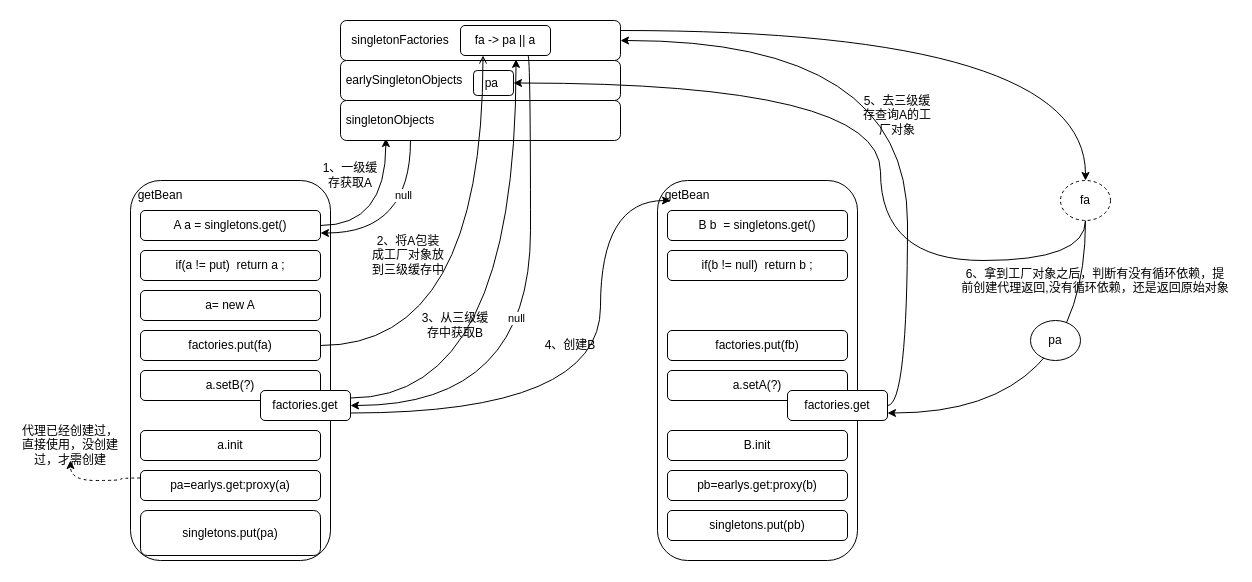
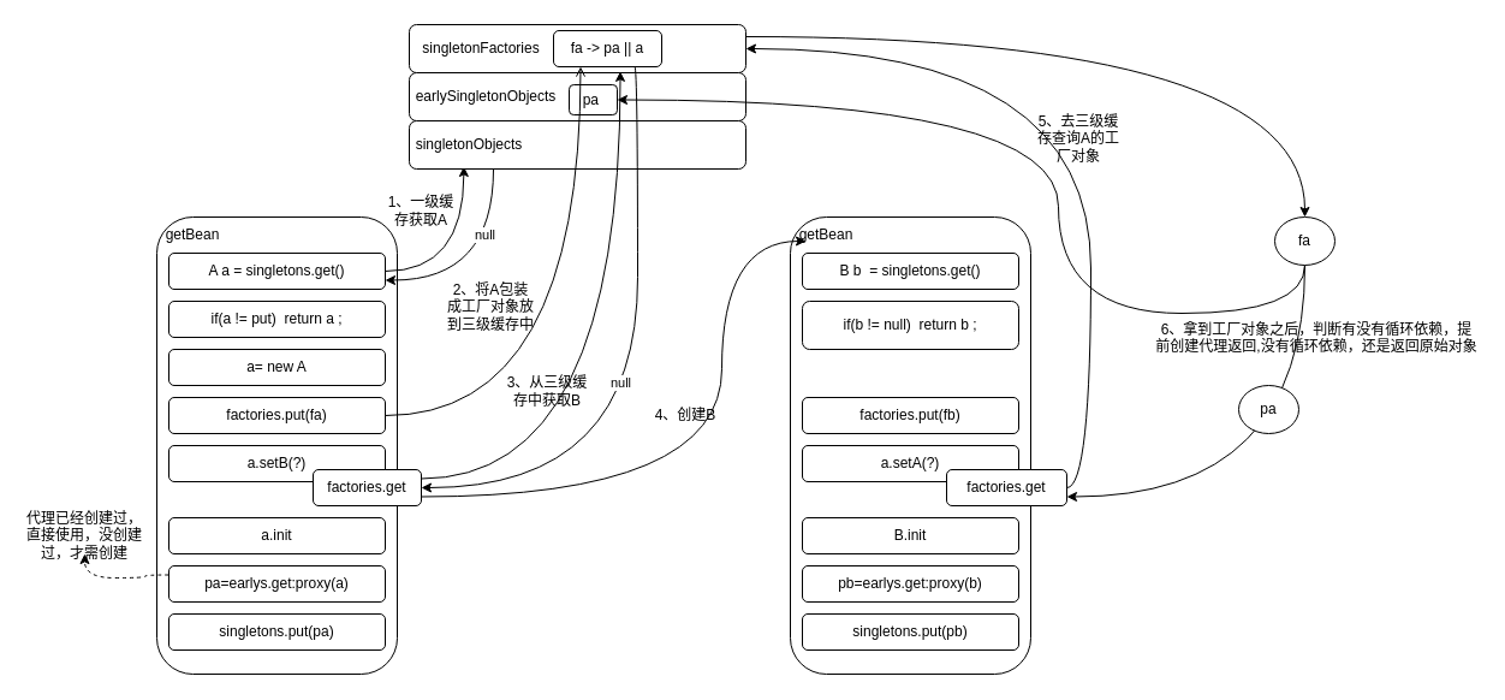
- <mxCell id="49" value="fa" style="ellipse;whiteSpace=wrap;html=1;dashed=1;" vertex="1" parent="1"><mxGeometry x="1060" y="180" width="50" height="40" as="geometry" /></mxCell>
+ <mxCell id="49" value="fa" style="ellipse;whiteSpace=wrap;html=1;" vertex="1" parent="1"><mxGeometry x="1060" y="180" width="50" height="40" as="geometry" /></mxCell>
- <mxCell id="31" value="if(b != null)&amp;nbsp; return b ;" style="rounded=1;whiteSpace=wrap;html=1;" vertex="1" parent="1"><mxGeometry x="667" y="250" width="180" height="30" as="geometry" /></mxCell>
+ <mxCell id="31" value="if(b != null)&amp;nbsp; return b ;" style="rounded=1;whiteSpace=wrap;html=1;" vertex="1" parent="1"><mxGeometry x="667" y="250" width="180" height="40" as="geometry" /></mxCell>
- <mxCell id="14" value="singletons.put(pa)" style="rounded=1;whiteSpace=wrap;html=1;" vertex="1" parent="1"><mxGeometry x="140" y="510" width="180" height="45" as="geometry" /></mxCell>
+ <mxCell id="14" value="singletons.put(pa)" style="rounded=1;whiteSpace=wrap;html=1;" vertex="1" parent="1"><mxGeometry x="140" y="510" width="180" height="30" as="geometry" /></mxCell>
